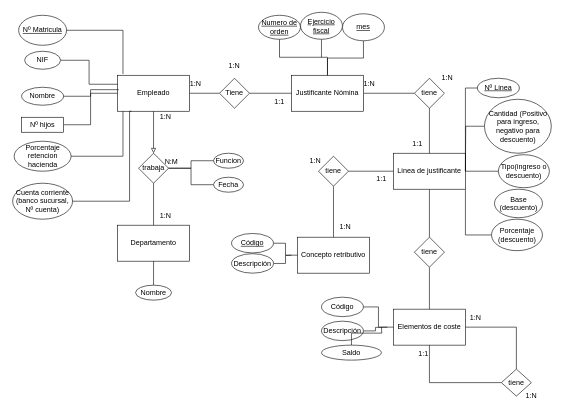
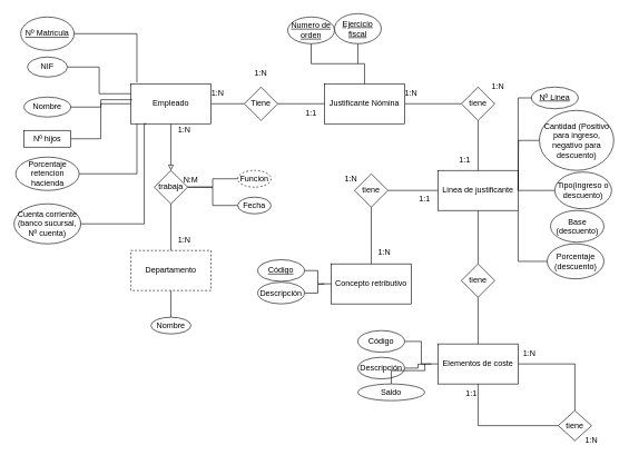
- <mxCell id="61" value="&lt;u&gt;mes&lt;/u&gt;" style="ellipse;whiteSpace=wrap;html=1;" vertex="1" parent="1"><mxGeometry x="570" y="22.5" width="70" height="45" as="geometry" /></mxCell>
- <mxCell id="60" style="edgeStyle=orthogonalEdgeStyle;rounded=0;orthogonalLoop=1;jettySize=auto;html=1;entryX=0.5;entryY=0;entryDx=0;entryDy=0;endArrow=none;endFill=0;" edge="1" parent="1" source="61" target="13"><mxGeometry relative="1" as="geometry" /></mxCell>
- <mxCell id="52" value="Funcion" style="ellipse;whiteSpace=wrap;html=1;" vertex="1" parent="1"><mxGeometry x="355" y="255" width="50" height="25" as="geometry" /></mxCell>
+ <mxCell id="52" value="Funcion" style="ellipse;whiteSpace=wrap;html=1;dashed=1;" vertex="1" parent="1"><mxGeometry x="355" y="255" width="50" height="25" as="geometry" /></mxCell>
- <mxCell id="44" value="Departamento" style="rounded=0;whiteSpace=wrap;html=1;" vertex="1" parent="1"><mxGeometry x="195" y="375" width="120" height="60" as="geometry" /></mxCell>
+ <mxCell id="44" value="Departamento" style="rounded=0;whiteSpace=wrap;html=1;dashed=1;" vertex="1" parent="1"><mxGeometry x="195" y="375" width="120" height="60" as="geometry" /></mxCell>
